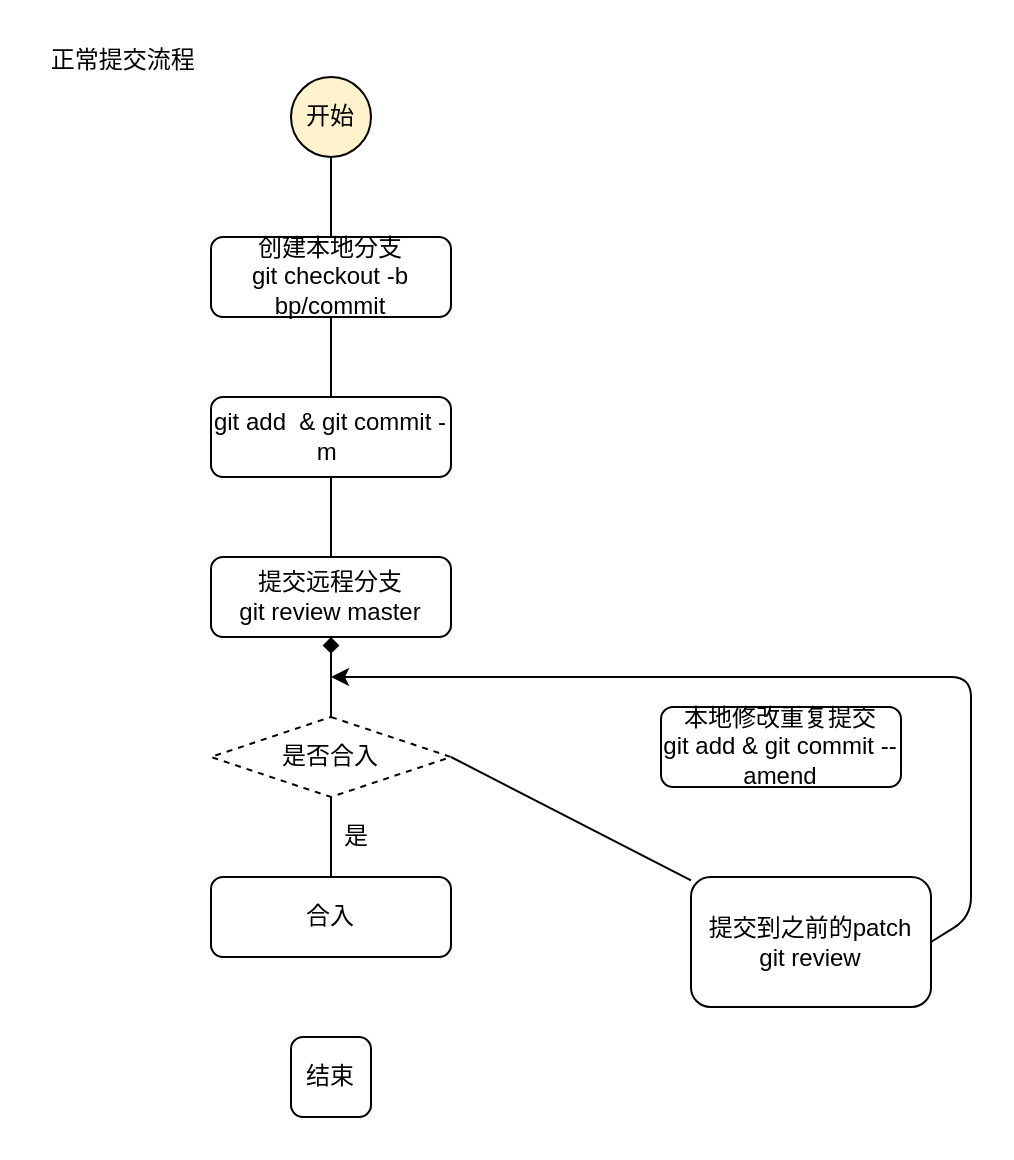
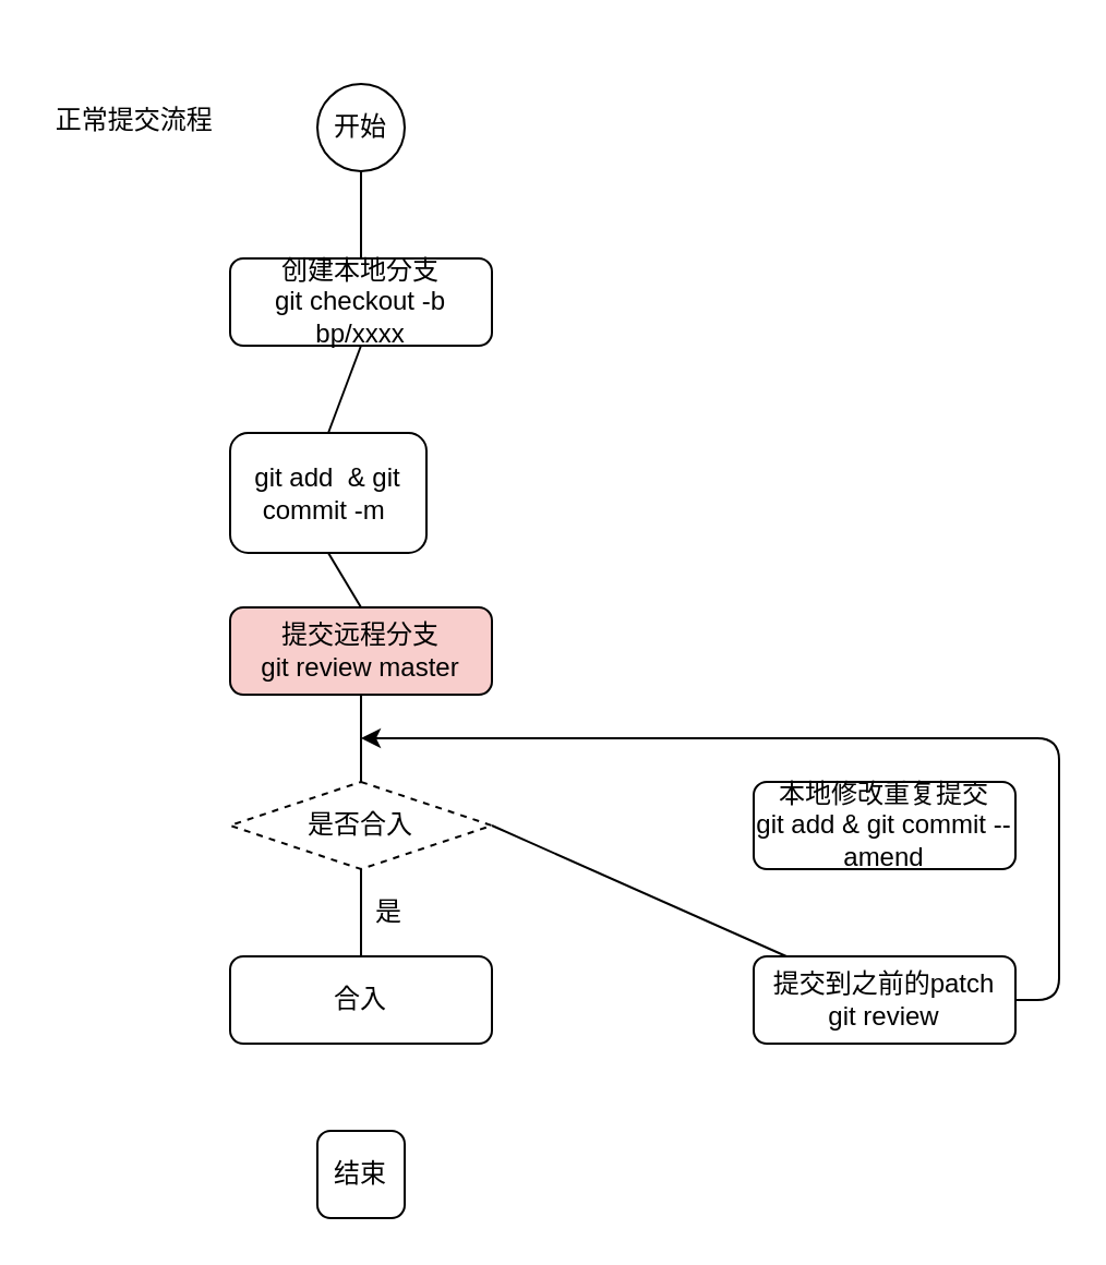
- <mxCell id="19" value="&amp;nbsp;正常提交流程" style="text;html=1;resizable=0;points=[];autosize=1;align=left;verticalAlign=top;spacingTop=-4;" vertex="1" parent="1"><mxGeometry x="20" y="20" width="90" height="20" as="geometry" /></mxCell>
+ <mxCell id="19" value="&amp;nbsp;正常提交流程" style="text;html=1;resizable=0;points=[];autosize=1;align=left;verticalAlign=top;spacingTop=-4;" vertex="1" parent="1"><mxGeometry x="20" y="45" width="90" height="20" as="geometry" /></mxCell>
- <mxCell id="2" value="开始" style="ellipse;whiteSpace=wrap;html=1;aspect=fixed;fillColor=#fff2cc;" vertex="1" parent="1"><mxGeometry x="145" y="38" width="40" height="40" as="geometry" /></mxCell>
+ <mxCell id="2" value="开始" style="ellipse;whiteSpace=wrap;html=1;aspect=fixed;" vertex="1" parent="1"><mxGeometry x="145" y="38" width="40" height="40" as="geometry" /></mxCell>
- <mxCell id="3" value="创建本地分支&lt;br&gt;git checkout -b bp/commit&lt;br&gt;" style="rounded=1;whiteSpace=wrap;html=1;" vertex="1" parent="1"><mxGeometry x="105" y="118" width="120" height="40" as="geometry" /></mxCell>
+ <mxCell id="3" value="创建本地分支&lt;br&gt;git checkout -b bp/xxxx&lt;br&gt;" style="rounded=1;whiteSpace=wrap;html=1;" vertex="1" parent="1"><mxGeometry x="105" y="118" width="120" height="40" as="geometry" /></mxCell>
- <mxCell id="4" value="git add&amp;nbsp; &amp;amp; git commit -m&amp;nbsp;" style="rounded=1;whiteSpace=wrap;html=1;" vertex="1" parent="1"><mxGeometry x="105" y="198" width="120" height="40" as="geometry" /></mxCell>
+ <mxCell id="4" value="git add&amp;nbsp; &amp;amp; git commit -m&amp;nbsp;" style="rounded=1;whiteSpace=wrap;html=1;" vertex="1" parent="1"><mxGeometry x="105" y="198" width="90" height="55" as="geometry" /></mxCell>
- <mxCell id="5" value="提交远程分支&lt;br&gt;git review master&lt;br&gt;" style="rounded=1;whiteSpace=wrap;html=1;" vertex="1" parent="1"><mxGeometry x="105" y="278" width="120" height="40" as="geometry" /></mxCell>
+ <mxCell id="5" value="提交远程分支&lt;br&gt;git review master&lt;br&gt;" style="rounded=1;whiteSpace=wrap;html=1;fillColor=#f8cecc;" vertex="1" parent="1"><mxGeometry x="105" y="278" width="120" height="40" as="geometry" /></mxCell>
- <mxCell id="12" value="" style="endArrow=diamond;html=1;entryX=0.5;entryY=1;entryDx=0;entryDy=0;exitX=0.5;exitY=0;exitDx=0;exitDy=0;" edge="1" parent="1" source="6" target="5"><mxGeometry width="50" height="50" relative="1" as="geometry"><mxPoint x="105" y="548" as="sourcePoint" /><mxPoint x="155" y="498" as="targetPoint" /></mxGeometry></mxCell>
+ <mxCell id="12" value="" style="endArrow=none;html=1;entryX=0.5;entryY=1;entryDx=0;entryDy=0;exitX=0.5;exitY=0;exitDx=0;exitDy=0;" edge="1" parent="1" source="6" target="5"><mxGeometry width="50" height="50" relative="1" as="geometry"><mxPoint x="105" y="548" as="sourcePoint" /><mxPoint x="155" y="498" as="targetPoint" /></mxGeometry></mxCell>
- <mxCell id="7" value="本地修改重复提交&lt;br&gt;git add &amp;amp; git commit --amend&lt;br&gt;" style="rounded=1;whiteSpace=wrap;html=1;" vertex="1" parent="1"><mxGeometry x="330" y="353" width="120" height="40" as="geometry" /></mxCell>
+ <mxCell id="7" value="本地修改重复提交&lt;br&gt;git add &amp;amp; git commit --amend&lt;br&gt;" style="rounded=1;whiteSpace=wrap;html=1;" vertex="1" parent="1"><mxGeometry x="345" y="358" width="120" height="40" as="geometry" /></mxCell>
- <mxCell id="8" value="提交到之前的patch&lt;br&gt;git review&lt;br&gt;" style="rounded=1;whiteSpace=wrap;html=1;" vertex="1" parent="1"><mxGeometry x="345" y="438" width="120" height="65" as="geometry" /></mxCell>
+ <mxCell id="8" value="提交到之前的patch&lt;br&gt;git review&lt;br&gt;" style="rounded=1;whiteSpace=wrap;html=1;" vertex="1" parent="1"><mxGeometry x="345" y="438" width="120" height="40" as="geometry" /></mxCell>
